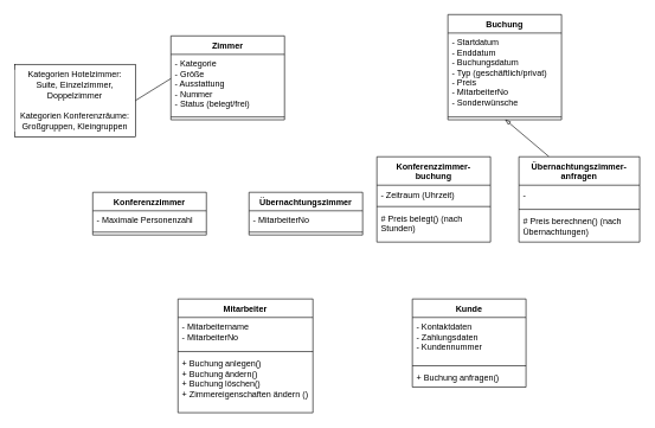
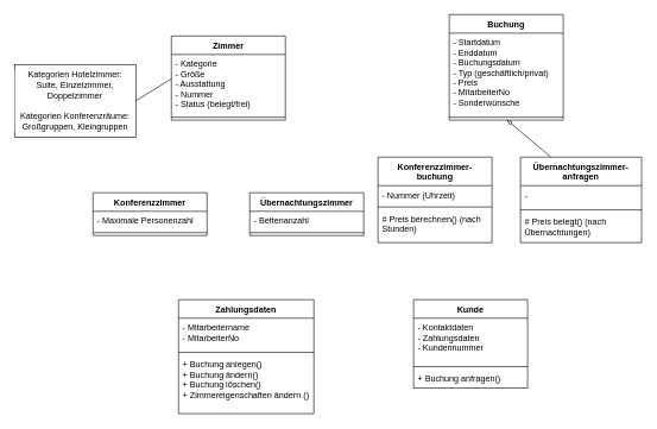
- <mxCell id="28" value="- Zeitraum (Uhrzeit)&#10;" style="text;strokeColor=none;fillColor=none;align=left;verticalAlign=top;spacingLeft=4;spacingRight=4;overflow=hidden;rotatable=0;points=[[0,0.5],[1,0.5]];portConstraint=eastwest;" parent="27" vertex="1"><mxGeometry y="40" width="160" height="26" as="geometry" /></mxCell>
+ <mxCell id="28" value="- Nummer (Uhrzeit)&#10;" style="text;strokeColor=none;fillColor=none;align=left;verticalAlign=top;spacingLeft=4;spacingRight=4;overflow=hidden;rotatable=0;points=[[0,0.5],[1,0.5]];portConstraint=eastwest;" parent="27" vertex="1"><mxGeometry y="40" width="160" height="26" as="geometry" /></mxCell>
- <mxCell id="21" value="- MitarbeiterNo" style="text;strokeColor=none;fillColor=none;align=left;verticalAlign=top;spacingLeft=4;spacingRight=4;overflow=hidden;rotatable=0;points=[[0,0.5],[1,0.5]];portConstraint=eastwest;" parent="20" vertex="1"><mxGeometry y="26" width="160" height="26" as="geometry" /></mxCell>
+ <mxCell id="21" value="- Bettenanzahl" style="text;strokeColor=none;fillColor=none;align=left;verticalAlign=top;spacingLeft=4;spacingRight=4;overflow=hidden;rotatable=0;points=[[0,0.5],[1,0.5]];portConstraint=eastwest;" parent="20" vertex="1"><mxGeometry y="26" width="160" height="26" as="geometry" /></mxCell>
- <mxCell id="30" value="# Preis belegt() (nach Stunden)" style="text;strokeColor=none;fillColor=none;align=left;verticalAlign=top;spacingLeft=4;spacingRight=4;overflow=hidden;rotatable=0;points=[[0,0.5],[1,0.5]];portConstraint=eastwest;whiteSpace=wrap;" parent="27" vertex="1"><mxGeometry y="74" width="160" height="46" as="geometry" /></mxCell>
+ <mxCell id="30" value="# Preis berechnen() (nach Stunden)" style="text;strokeColor=none;fillColor=none;align=left;verticalAlign=top;spacingLeft=4;spacingRight=4;overflow=hidden;rotatable=0;points=[[0,0.5],[1,0.5]];portConstraint=eastwest;whiteSpace=wrap;" parent="27" vertex="1"><mxGeometry y="74" width="160" height="46" as="geometry" /></mxCell>
- <mxCell id="26" value="# Preis berechnen() (nach Übernachtungen)" style="text;strokeColor=none;fillColor=none;align=left;verticalAlign=top;spacingLeft=4;spacingRight=4;overflow=hidden;rotatable=0;points=[[0,0.5],[1,0.5]];portConstraint=eastwest;whiteSpace=wrap;" parent="23" vertex="1"><mxGeometry y="78" width="170" height="42" as="geometry" /></mxCell>
+ <mxCell id="26" value="# Preis belegt() (nach Übernachtungen)" style="text;strokeColor=none;fillColor=none;align=left;verticalAlign=top;spacingLeft=4;spacingRight=4;overflow=hidden;rotatable=0;points=[[0,0.5],[1,0.5]];portConstraint=eastwest;whiteSpace=wrap;" parent="23" vertex="1"><mxGeometry y="78" width="170" height="42" as="geometry" /></mxCell>
- <mxCell id="5" value="Mitarbeiter" style="swimlane;fontStyle=1;align=center;verticalAlign=top;childLayout=stackLayout;horizontal=1;startSize=26;horizontalStack=0;resizeParent=1;resizeParentMax=0;resizeLast=0;collapsible=1;marginBottom=0;" parent="1" vertex="1"><mxGeometry x="250" y="420" width="190" height="160" as="geometry" /></mxCell>
+ <mxCell id="5" value="Zahlungsdaten" style="swimlane;fontStyle=1;align=center;verticalAlign=top;childLayout=stackLayout;horizontal=1;startSize=26;horizontalStack=0;resizeParent=1;resizeParentMax=0;resizeLast=0;collapsible=1;marginBottom=0;" parent="1" vertex="1"><mxGeometry x="250" y="420" width="190" height="160" as="geometry" /></mxCell>
